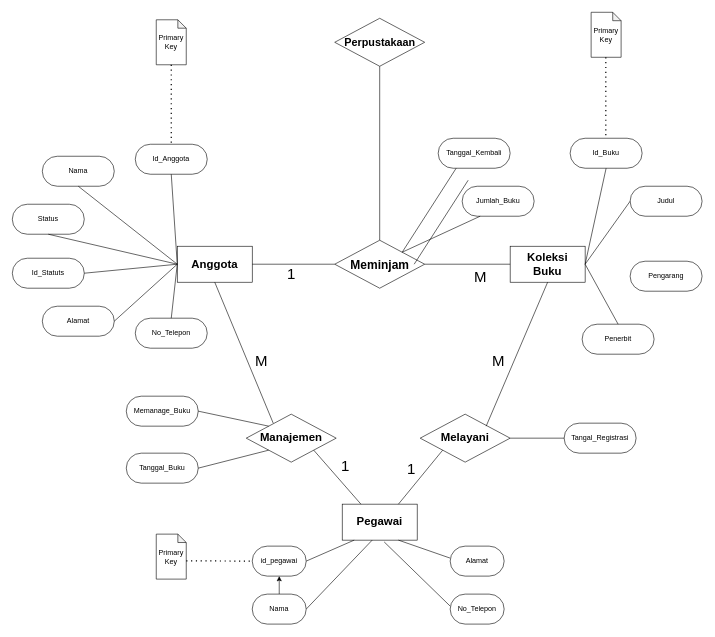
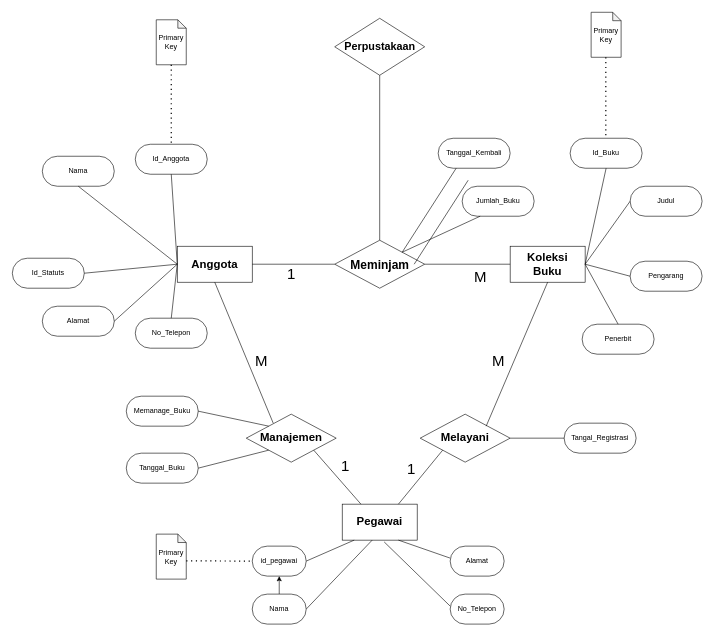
- <mxCell id="17" value="&lt;font style=&quot;font-size: 18px&quot;&gt;&lt;b&gt;Perpustakaan&lt;/b&gt;&lt;/font&gt;" style="rhombus;whiteSpace=wrap;html=1;" vertex="1" parent="1"><mxGeometry x="557.5" y="30" width="150" height="80" as="geometry" /></mxCell>
+ <mxCell id="17" value="&lt;font style=&quot;font-size: 18px&quot;&gt;&lt;b&gt;Perpustakaan&lt;/b&gt;&lt;/font&gt;" style="rhombus;whiteSpace=wrap;html=1;" vertex="1" parent="1"><mxGeometry x="557.5" y="30" width="150" height="95" as="geometry" /></mxCell>
- <mxCell id="25" value="Status" style="rounded=1;whiteSpace=wrap;html=1;arcSize=50;" vertex="1" parent="1"><mxGeometry x="20" y="340" width="120" height="50" as="geometry" /></mxCell>
- <mxCell id="55" value="" style="endArrow=none;html=1;rounded=0;exitX=0.5;exitY=1;exitDx=0;exitDy=0;entryX=0;entryY=0.5;entryDx=0;entryDy=0;" edge="1" parent="1" source="25" target="19"><mxGeometry width="50" height="50" relative="1" as="geometry"><mxPoint x="485" y="735" as="sourcePoint" /><mxPoint x="387.5" y="500" as="targetPoint" /></mxGeometry></mxCell>
+ <mxCell id="49" value="" style="endArrow=none;html=1;rounded=0;exitX=0;exitY=0.5;exitDx=0;exitDy=0;entryX=1;entryY=0.5;entryDx=0;entryDy=0;" edge="1" parent="1" source="31" target="18"><mxGeometry width="50" height="50" relative="1" as="geometry"><mxPoint x="860" y="760" as="sourcePoint" /><mxPoint x="962.5" y="500" as="targetPoint" /></mxGeometry></mxCell>
